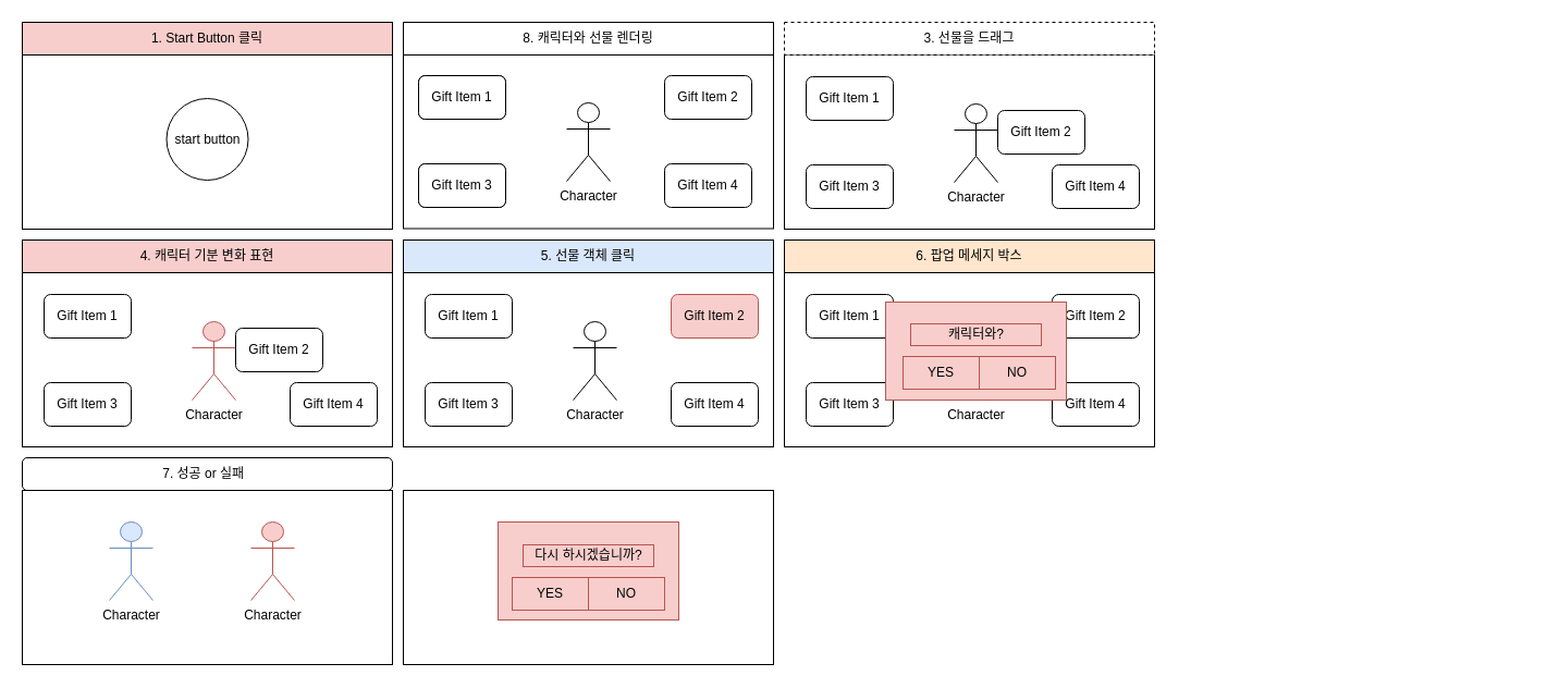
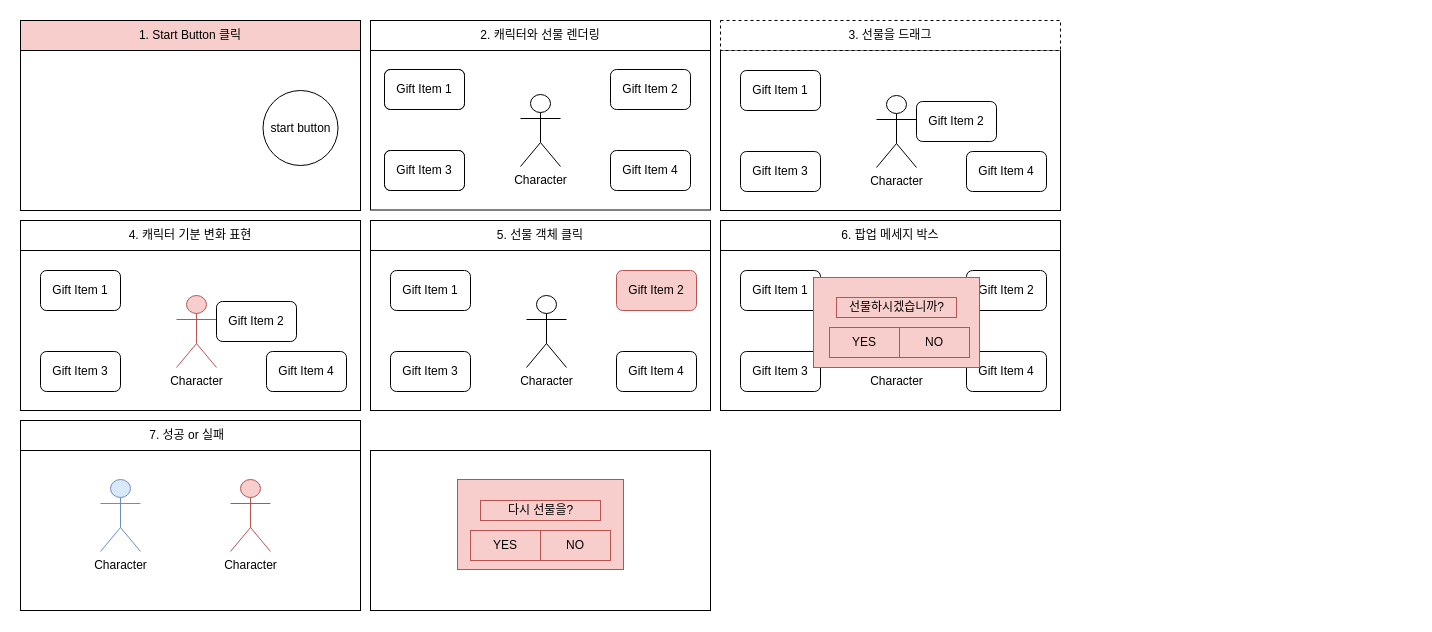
- <mxCell id="23" value="8. 캐릭터와 선물 렌더링" style="rounded=0;whiteSpace=wrap;html=1;" parent="1" vertex="1"><mxGeometry x="370" y="20" width="340" height="30" as="geometry" /></mxCell>
+ <mxCell id="23" value="2. 캐릭터와 선물 렌더링" style="rounded=0;whiteSpace=wrap;html=1;" parent="1" vertex="1"><mxGeometry x="370" y="20" width="340" height="30" as="geometry" /></mxCell>
- <mxCell id="4" value="start button" style="ellipse;whiteSpace=wrap;html=1;aspect=fixed;" parent="2" vertex="1"><mxGeometry x="122.5" y="40" width="75" height="75" as="geometry" /></mxCell>
+ <mxCell id="4" value="start button" style="ellipse;whiteSpace=wrap;html=1;aspect=fixed;" parent="2" vertex="1"><mxGeometry x="232.5" y="40" width="75" height="75" as="geometry" /></mxCell>
- <mxCell id="37" value="4. 캐릭터 기분 변화 표현" style="rounded=0;whiteSpace=wrap;html=1;fillColor=#f8cecc;" parent="35" vertex="1"><mxGeometry width="340" height="30" as="geometry" /></mxCell>
+ <mxCell id="37" value="4. 캐릭터 기분 변화 표현" style="rounded=0;whiteSpace=wrap;html=1;" parent="35" vertex="1"><mxGeometry width="340" height="30" as="geometry" /></mxCell>
- <mxCell id="62" value="5. 선물 객체 클릭" style="rounded=0;whiteSpace=wrap;html=1;fillColor=#dae8fc;" parent="60" vertex="1"><mxGeometry width="340" height="30" as="geometry" /></mxCell>
+ <mxCell id="62" value="5. 선물 객체 클릭" style="rounded=0;whiteSpace=wrap;html=1;" parent="60" vertex="1"><mxGeometry width="340" height="30" as="geometry" /></mxCell>
- <mxCell id="47" value="6. 팝업 메세지 박스" style="rounded=0;whiteSpace=wrap;html=1;fillColor=#ffe6cc;" parent="45" vertex="1"><mxGeometry width="340" height="30" as="geometry" /></mxCell>
+ <mxCell id="47" value="6. 팝업 메세지 박스" style="rounded=0;whiteSpace=wrap;html=1;" parent="45" vertex="1"><mxGeometry width="340" height="30" as="geometry" /></mxCell>
- <mxCell id="57" value="캐릭터와?" style="text;html=1;align=center;verticalAlign=middle;resizable=0;points=[];autosize=1;fillColor=#f8cecc;strokeColor=#b85450;" parent="53" vertex="1"><mxGeometry x="23" y="20" width="120" height="20" as="geometry" /></mxCell>
+ <mxCell id="57" value="선물하시겠습니까?" style="text;html=1;align=center;verticalAlign=middle;resizable=0;points=[];autosize=1;fillColor=#f8cecc;strokeColor=#b85450;" parent="53" vertex="1"><mxGeometry x="23" y="20" width="120" height="20" as="geometry" /></mxCell>
- <mxCell id="72" value="7. 성공 or 실패&amp;nbsp;&amp;nbsp;" style="whiteSpace=wrap;html=1;rounded=1;" parent="71" vertex="1"><mxGeometry width="340" height="30" as="geometry" /></mxCell>
+ <mxCell id="72" value="7. 성공 or 실패&amp;nbsp;&amp;nbsp;" style="rounded=0;whiteSpace=wrap;html=1;" parent="71" vertex="1"><mxGeometry width="340" height="30" as="geometry" /></mxCell>
- <mxCell id="81" value="다시 하시겠습니까?" style="text;html=1;align=center;verticalAlign=middle;resizable=0;points=[];autosize=1;fillColor=#f8cecc;strokeColor=#b85450;" parent="78" vertex="1"><mxGeometry x="110" y="80" width="120" height="20" as="geometry" /></mxCell>
+ <mxCell id="81" value="다시 선물을?" style="text;html=1;align=center;verticalAlign=middle;resizable=0;points=[];autosize=1;fillColor=#f8cecc;strokeColor=#b85450;" parent="78" vertex="1"><mxGeometry x="110" y="80" width="120" height="20" as="geometry" /></mxCell>
